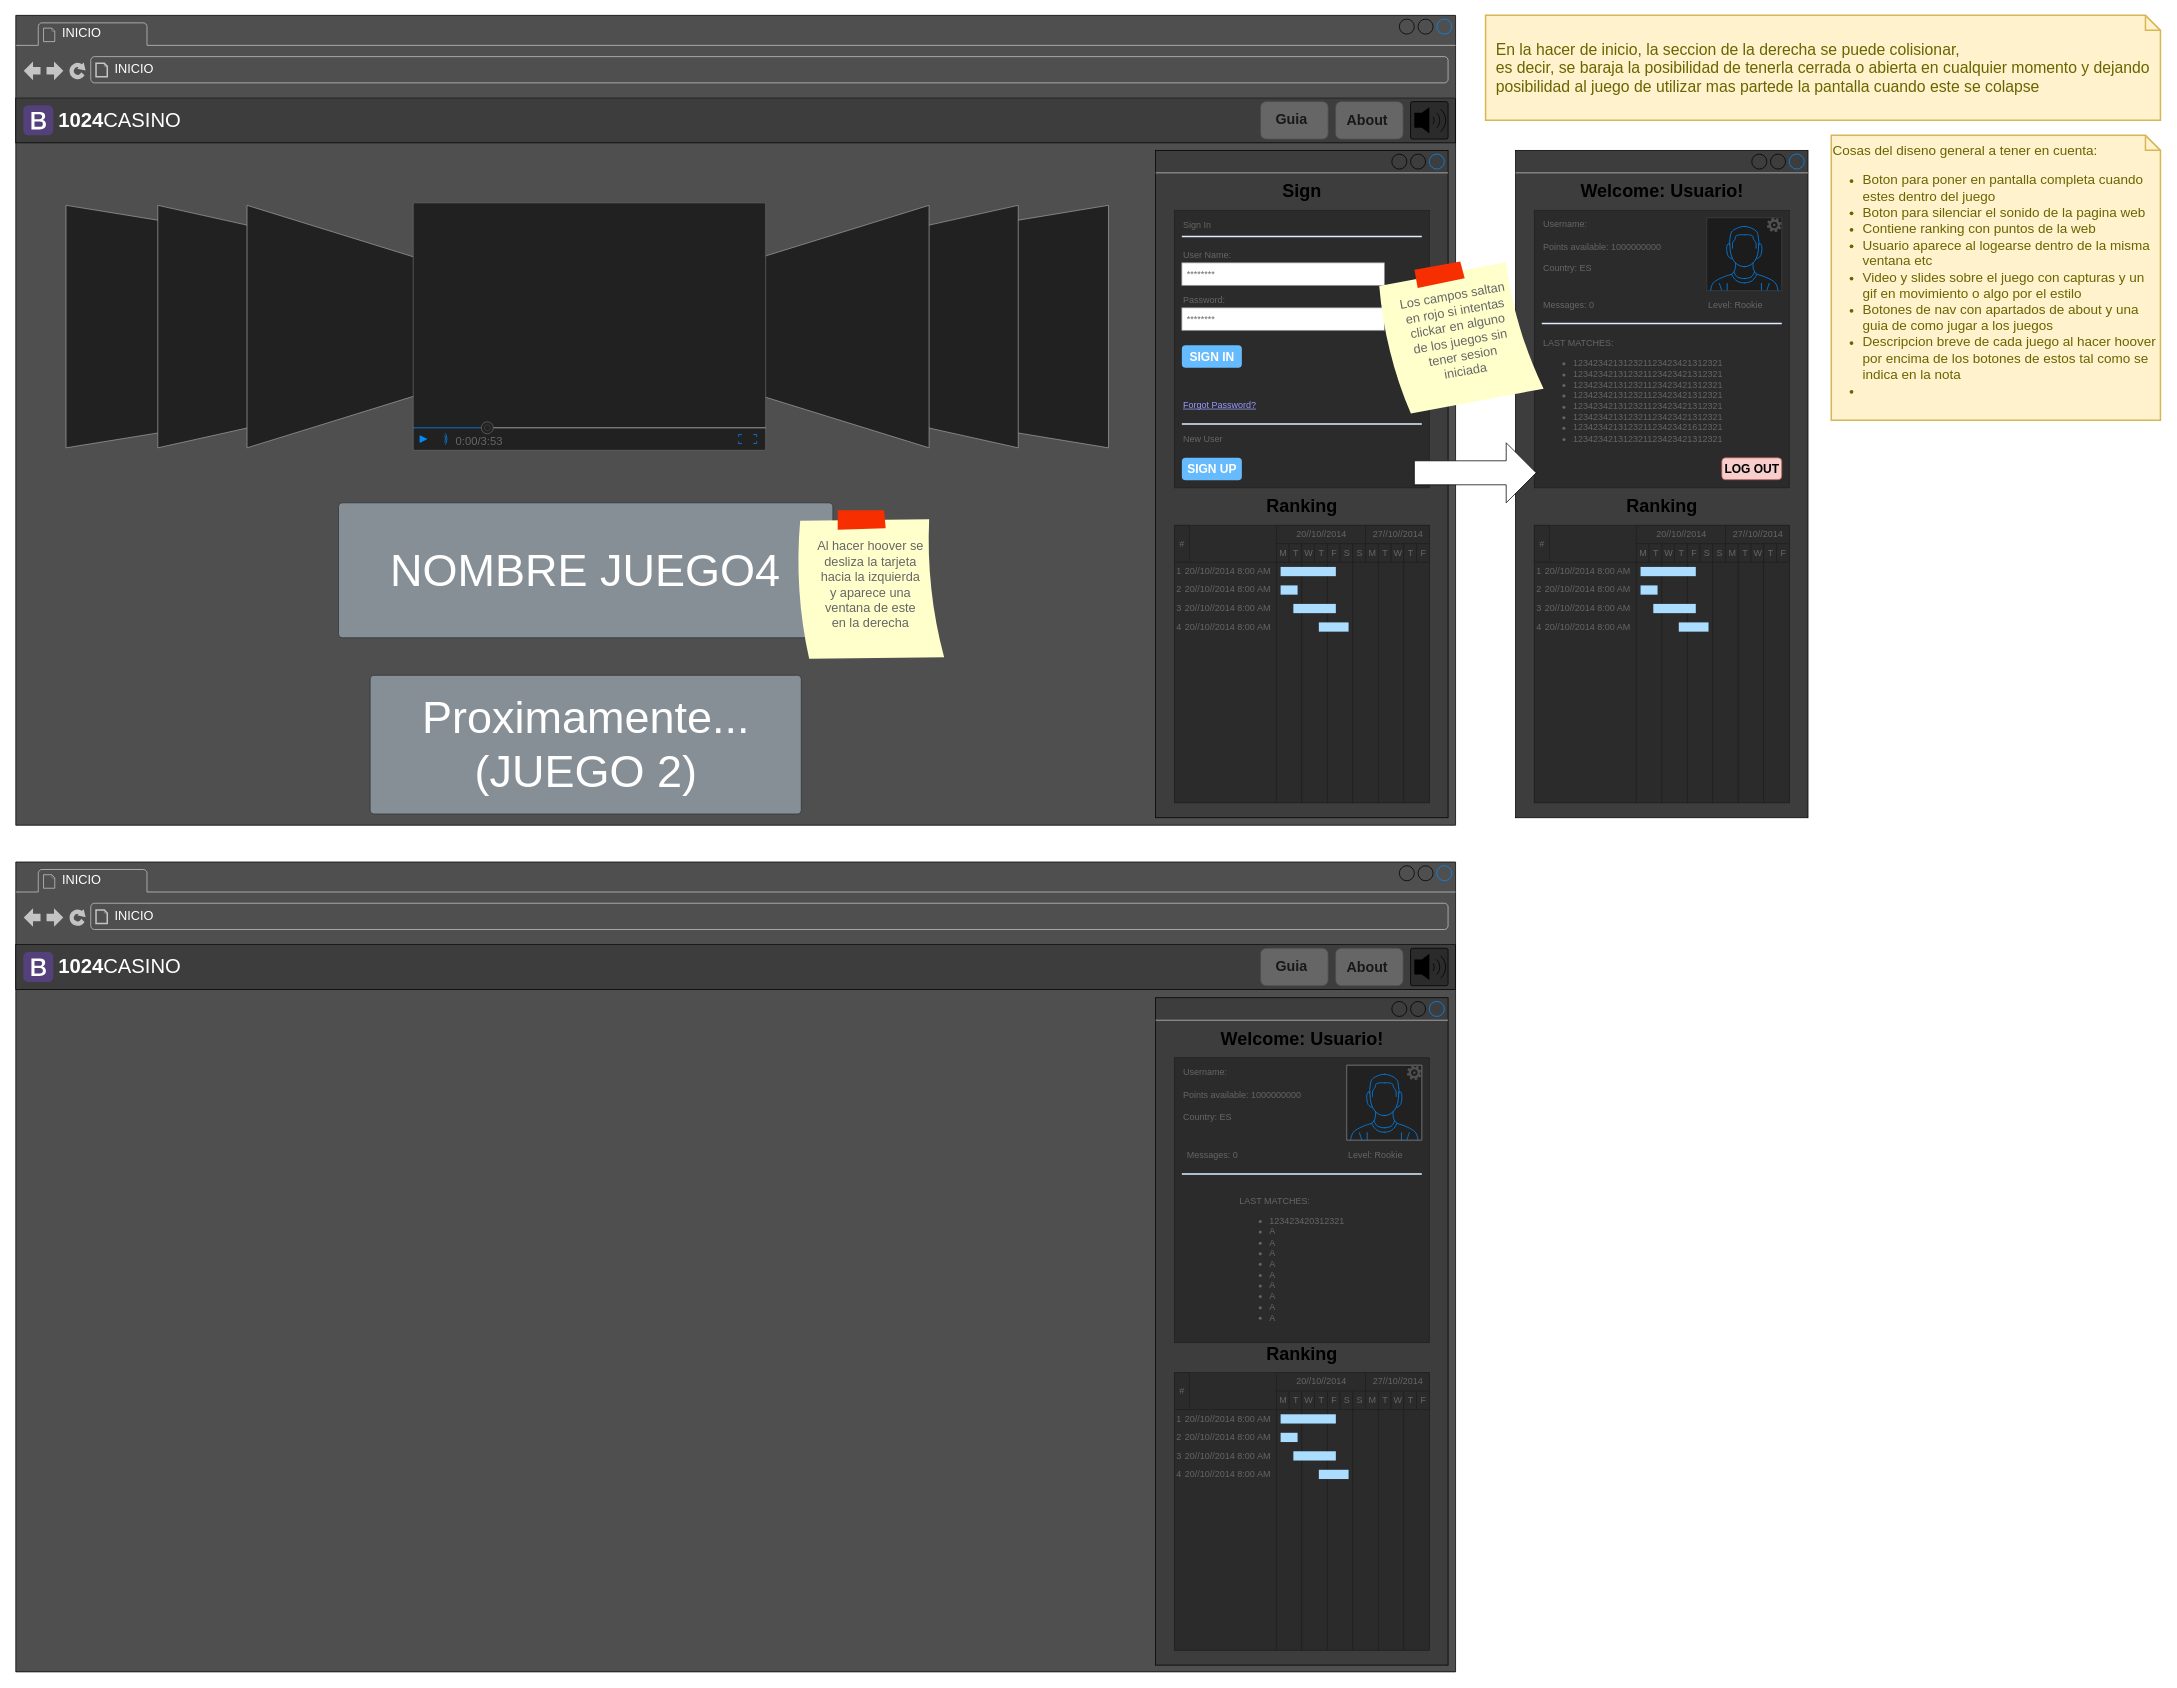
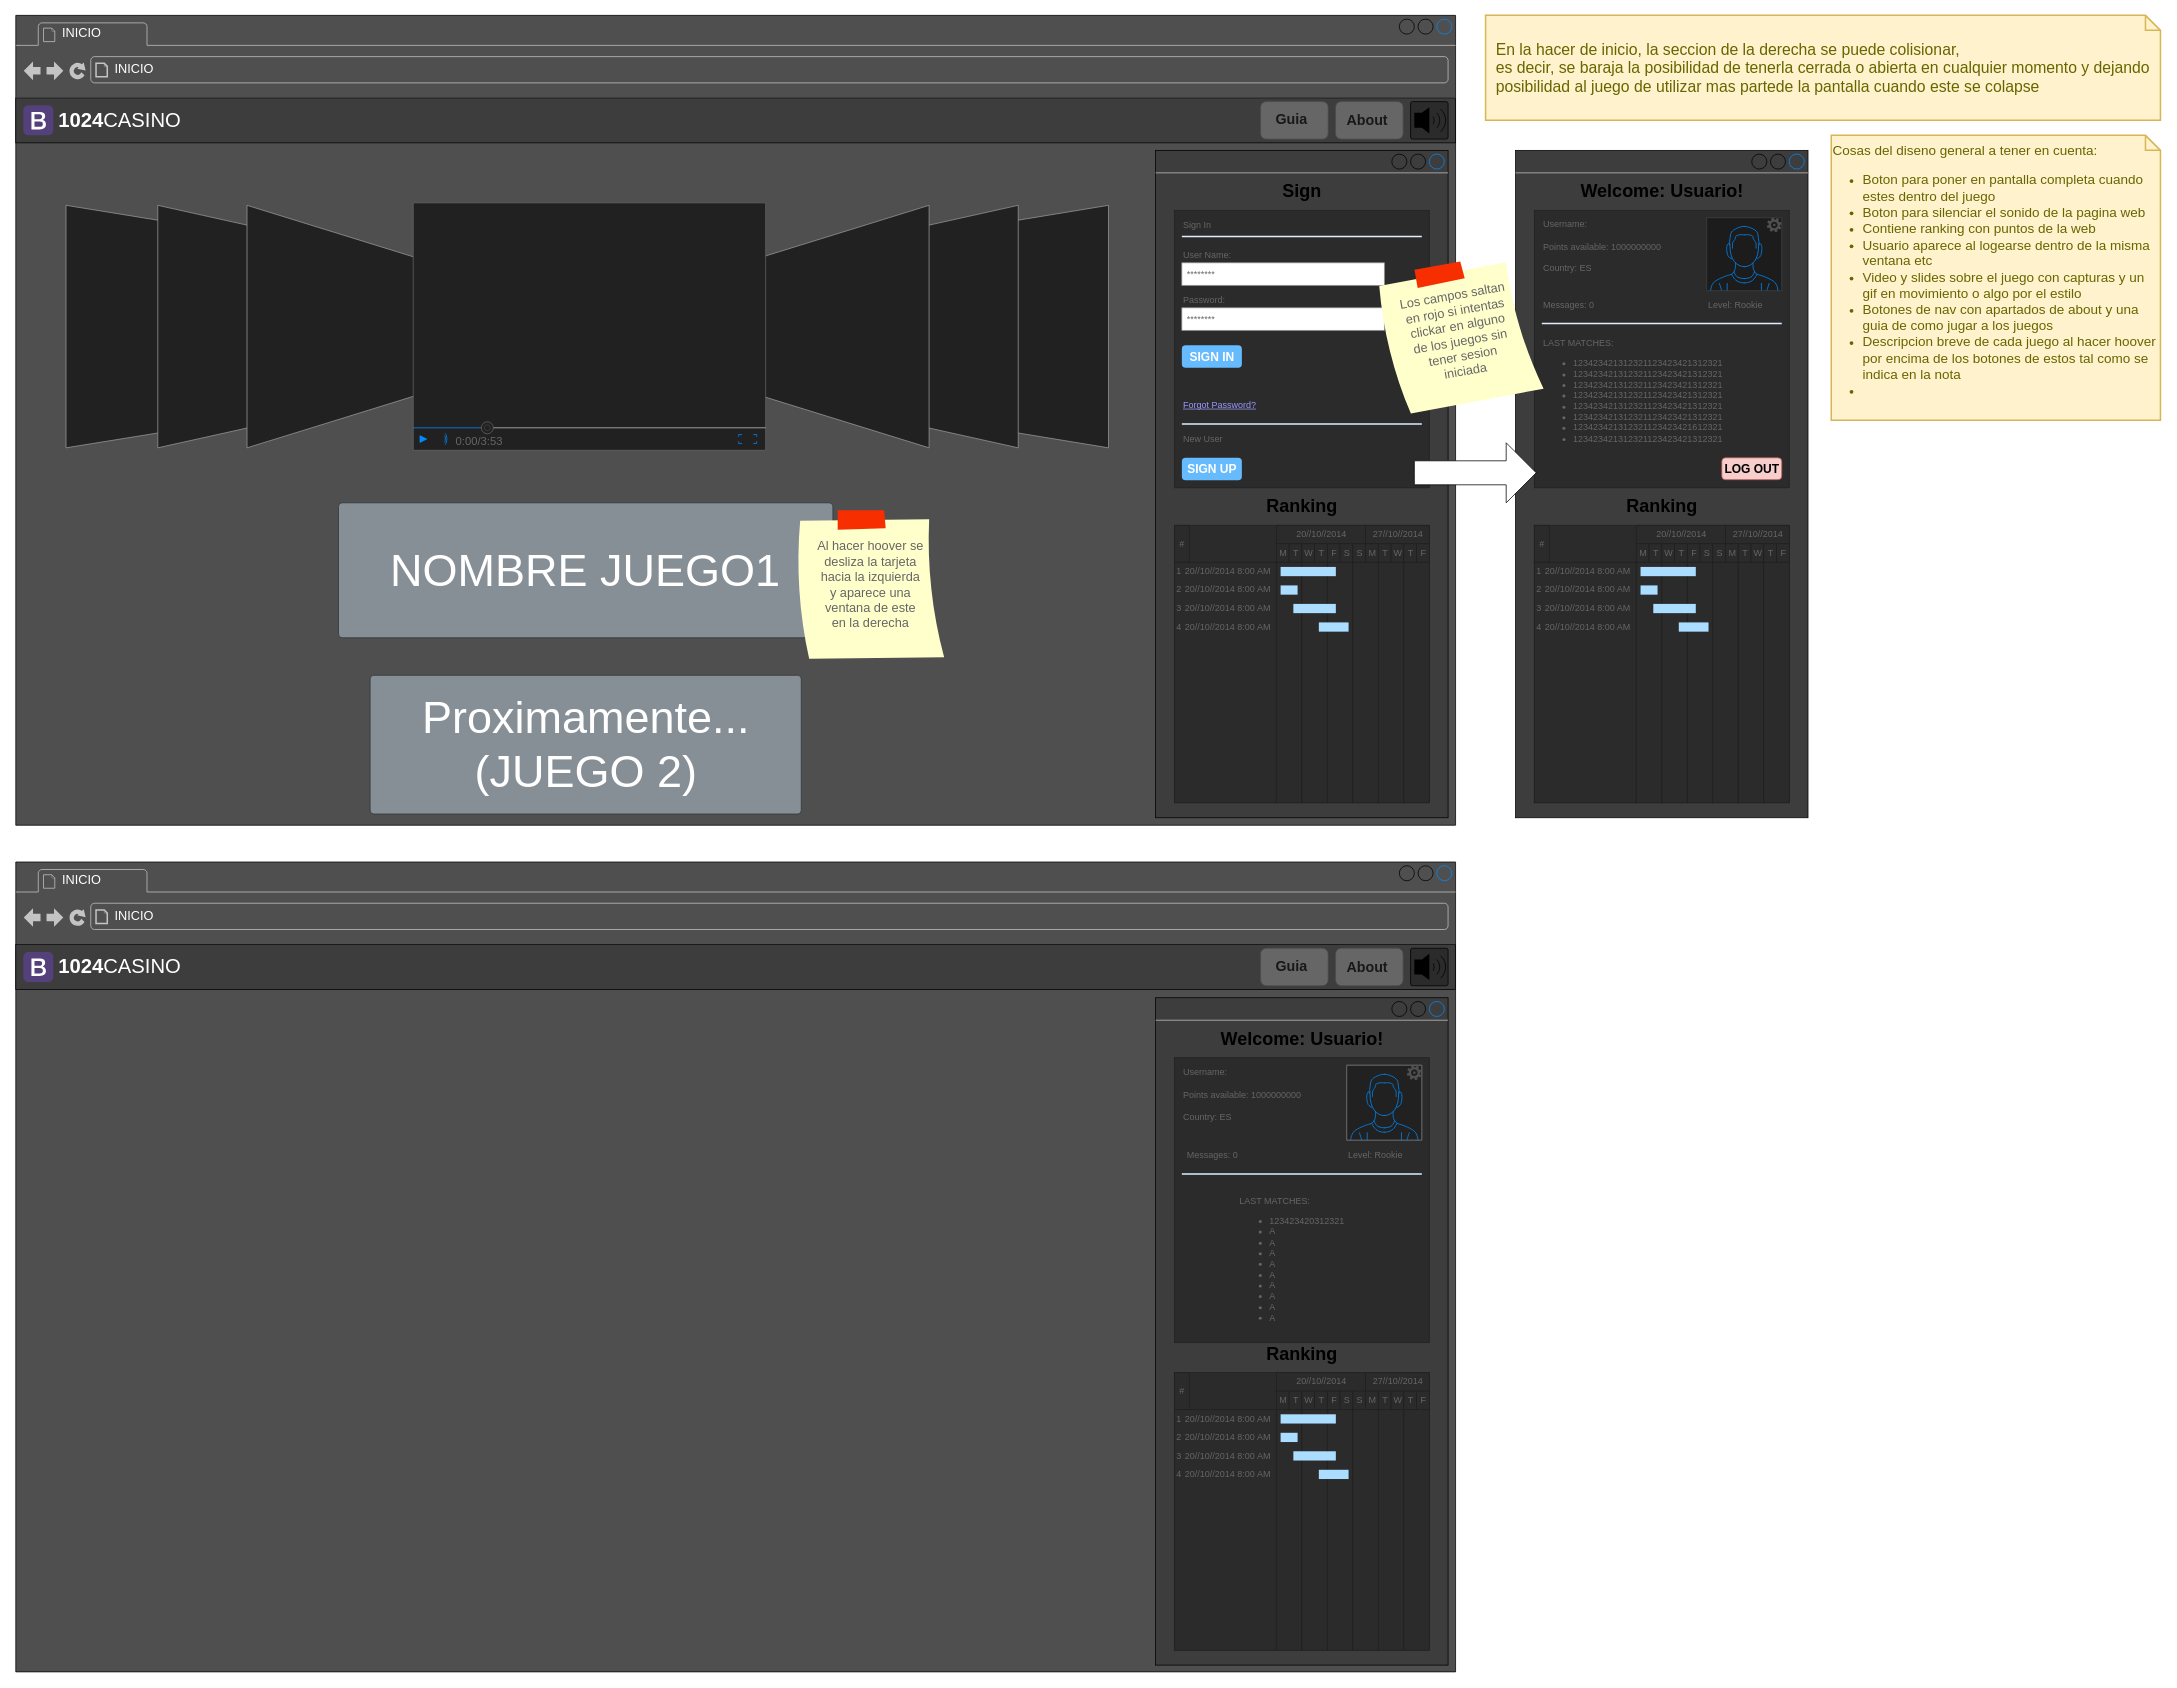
- <mxCell id="66" value="NOMBRE JUEGO4" style="html=1;shadow=0;dashed=0;shape=mxgraph.bootstrap.rrect;rSize=5;strokeColor=#2D3338;html=1;whiteSpace=wrap;fillColor=#868E96;fontColor=#ffffff;verticalAlign=middle;align=center;spacing=20;fontSize=60;sketch=0;" vertex="1" parent="3"><mxGeometry x="430.37" y="650" width="659.25" height="180" as="geometry" /></mxCell>
+ <mxCell id="66" value="NOMBRE JUEGO1" style="html=1;shadow=0;dashed=0;shape=mxgraph.bootstrap.rrect;rSize=5;strokeColor=#2D3338;html=1;whiteSpace=wrap;fillColor=#868E96;fontColor=#ffffff;verticalAlign=middle;align=center;spacing=20;fontSize=60;sketch=0;" vertex="1" parent="3"><mxGeometry x="430.37" y="650" width="659.25" height="180" as="geometry" /></mxCell>
